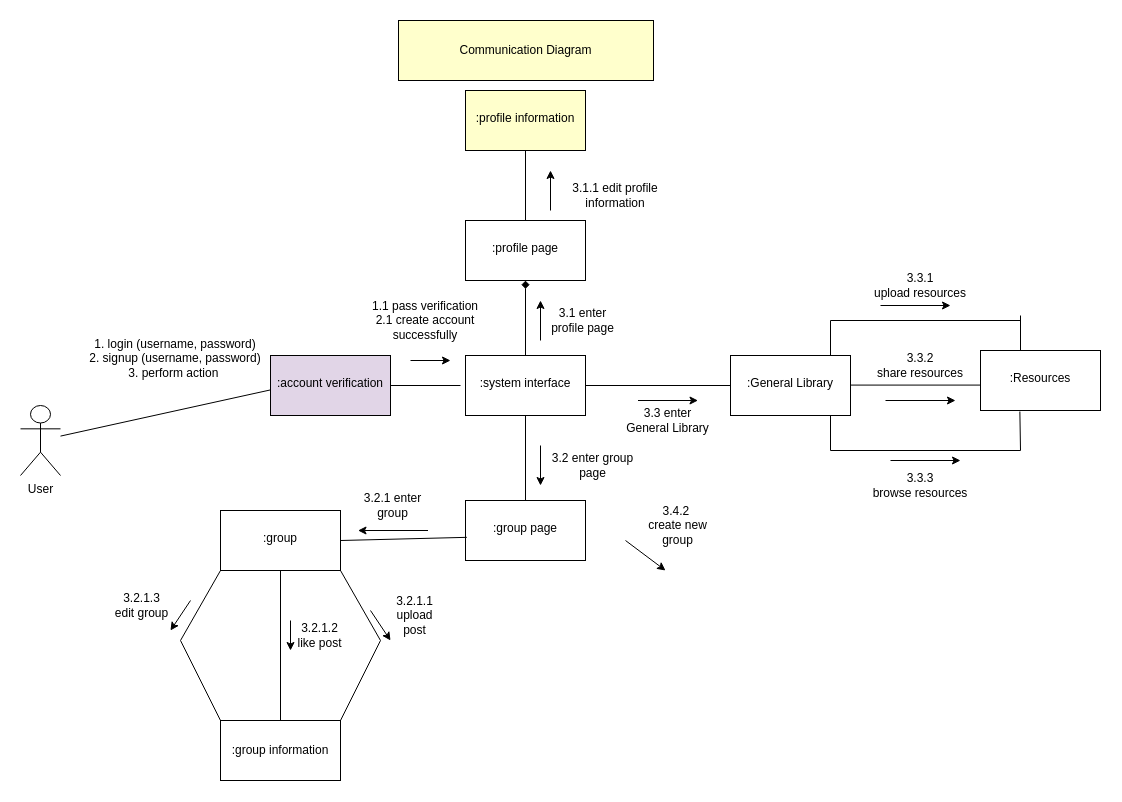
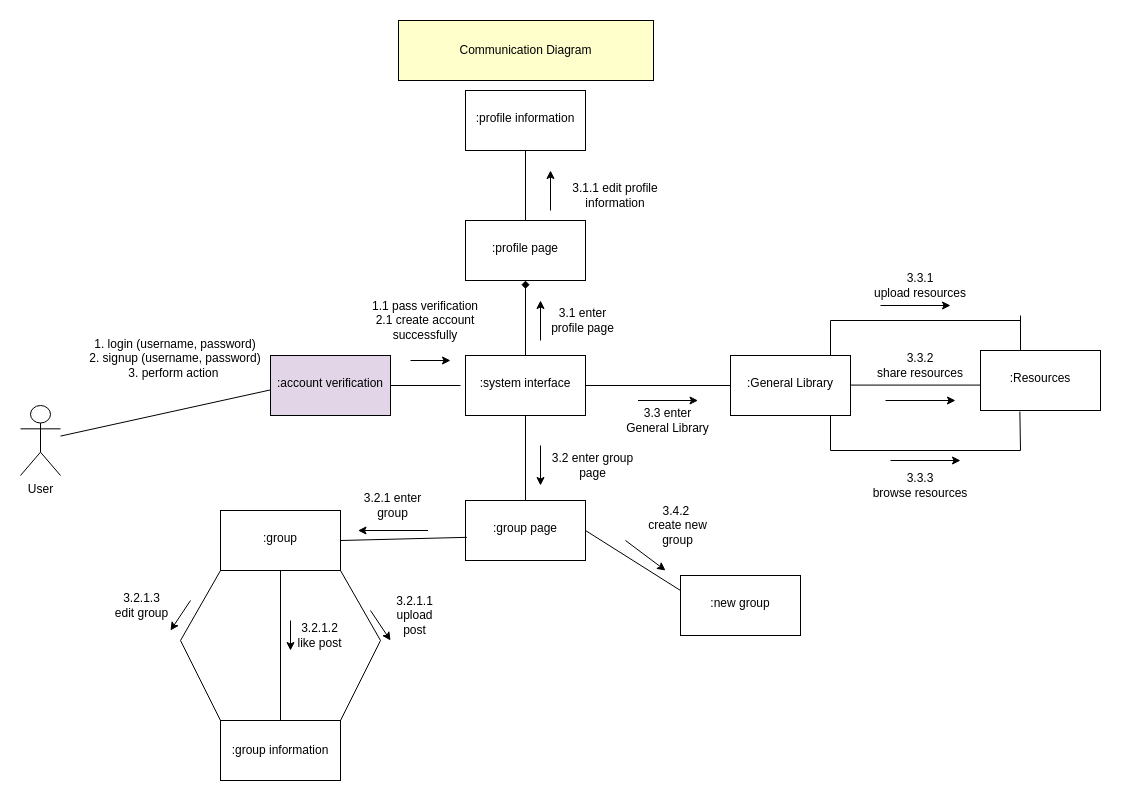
- <mxCell id="19" value="&lt;div&gt;&lt;br&gt;&lt;/div&gt;&lt;div&gt;:profile information&lt;/div&gt;" style="whiteSpace=wrap;html=1;verticalAlign=top;fillColor=#ffffcc;" vertex="1" parent="1"><mxGeometry x="465" y="90" width="120" height="60" as="geometry" /></mxCell>
+ <mxCell id="19" value="&lt;div&gt;&lt;br&gt;&lt;/div&gt;&lt;div&gt;:profile information&lt;/div&gt;" style="whiteSpace=wrap;html=1;verticalAlign=top;" vertex="1" parent="1"><mxGeometry x="465" y="90" width="120" height="60" as="geometry" /></mxCell>
+ <mxCell id="43" value="" style="endArrow=none;html=1;rounded=0;entryX=1;entryY=0.5;entryDx=0;entryDy=0;exitX=0;exitY=0.25;exitDx=0;exitDy=0;" edge="1" parent="1" source="59" target="10"><mxGeometry width="50" height="50" relative="1" as="geometry"><mxPoint x="670" y="550" as="sourcePoint" /><mxPoint x="590" y="530" as="targetPoint" /></mxGeometry></mxCell>
+ <mxCell id="59" value="&lt;div&gt;&lt;br&gt;&lt;/div&gt;&lt;div&gt;:new group&lt;/div&gt;" style="whiteSpace=wrap;html=1;verticalAlign=top;" vertex="1" parent="1"><mxGeometry x="680" y="575" width="120" height="60" as="geometry" /></mxCell>
